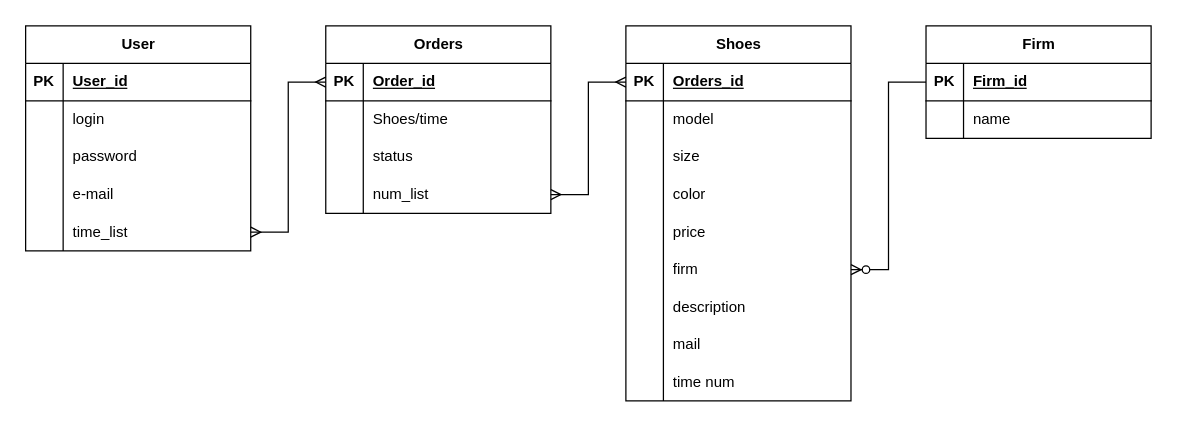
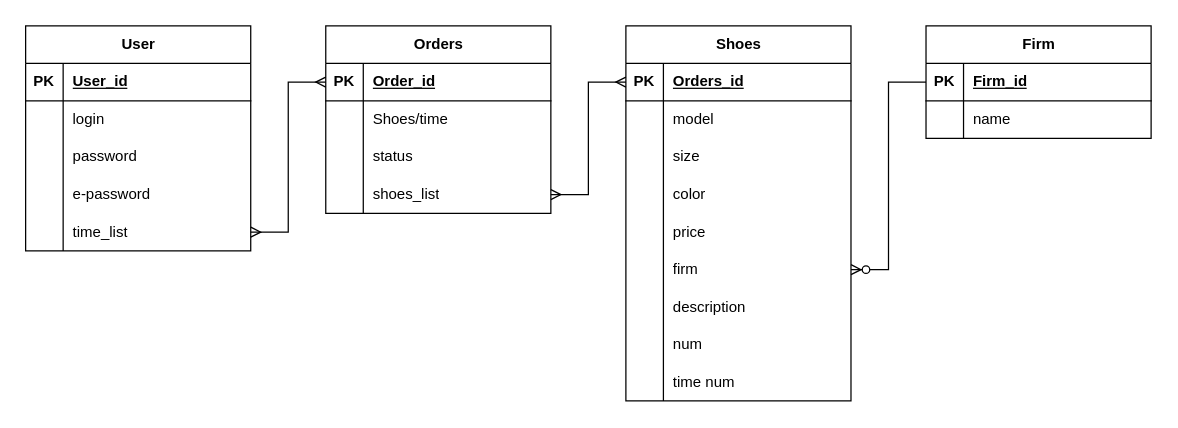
- <mxCell id="14" value="e-mail" style="shape=partialRectangle;connectable=0;fillColor=none;top=0;left=0;bottom=0;right=0;align=left;spacingLeft=6;overflow=hidden;whiteSpace=wrap;html=1;" parent="12" vertex="1"><mxGeometry x="30" width="150" height="30" as="geometry"><mxRectangle width="150" height="30" as="alternateBounds" /></mxGeometry></mxCell>
+ <mxCell id="14" value="e-password" style="shape=partialRectangle;connectable=0;fillColor=none;top=0;left=0;bottom=0;right=0;align=left;spacingLeft=6;overflow=hidden;whiteSpace=wrap;html=1;" parent="12" vertex="1"><mxGeometry x="30" width="150" height="30" as="geometry"><mxRectangle width="150" height="30" as="alternateBounds" /></mxGeometry></mxCell>
- <mxCell id="30" value="num_list" style="shape=partialRectangle;connectable=0;fillColor=none;top=0;left=0;bottom=0;right=0;align=left;spacingLeft=6;overflow=hidden;whiteSpace=wrap;html=1;" parent="28" vertex="1"><mxGeometry x="30" width="150" height="30" as="geometry"><mxRectangle width="150" height="30" as="alternateBounds" /></mxGeometry></mxCell>
+ <mxCell id="30" value="shoes_list" style="shape=partialRectangle;connectable=0;fillColor=none;top=0;left=0;bottom=0;right=0;align=left;spacingLeft=6;overflow=hidden;whiteSpace=wrap;html=1;" parent="28" vertex="1"><mxGeometry x="30" width="150" height="30" as="geometry"><mxRectangle width="150" height="30" as="alternateBounds" /></mxGeometry></mxCell>
- <mxCell id="56" value="mail" style="shape=partialRectangle;connectable=0;fillColor=none;top=0;left=0;bottom=0;right=0;align=left;spacingLeft=6;overflow=hidden;whiteSpace=wrap;html=1;" parent="54" vertex="1"><mxGeometry x="30" width="150" height="30" as="geometry"><mxRectangle width="150" height="30" as="alternateBounds" /></mxGeometry></mxCell>
+ <mxCell id="56" value="num" style="shape=partialRectangle;connectable=0;fillColor=none;top=0;left=0;bottom=0;right=0;align=left;spacingLeft=6;overflow=hidden;whiteSpace=wrap;html=1;" parent="54" vertex="1"><mxGeometry x="30" width="150" height="30" as="geometry"><mxRectangle width="150" height="30" as="alternateBounds" /></mxGeometry></mxCell>
